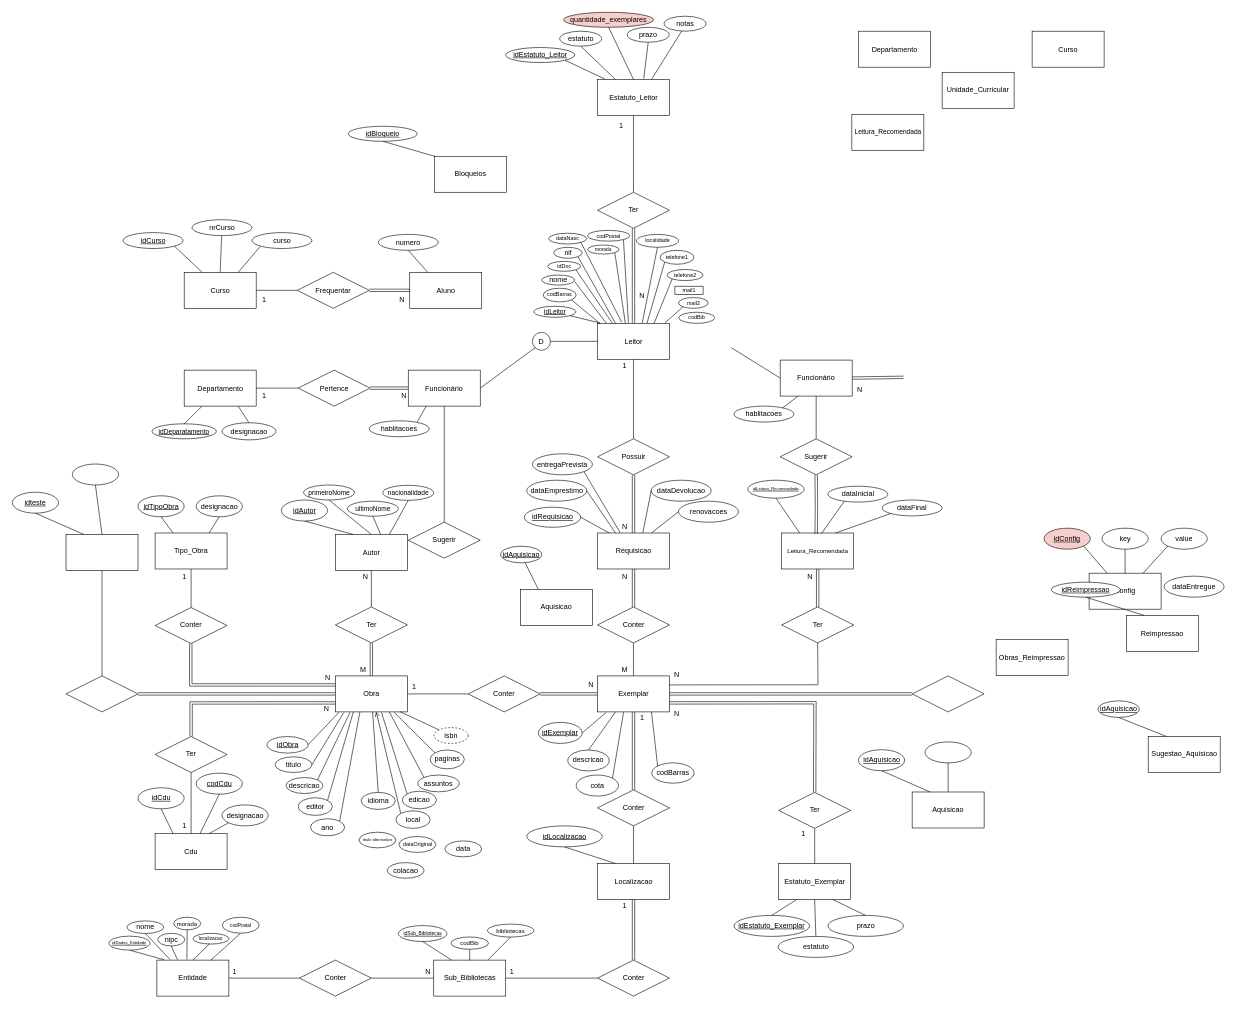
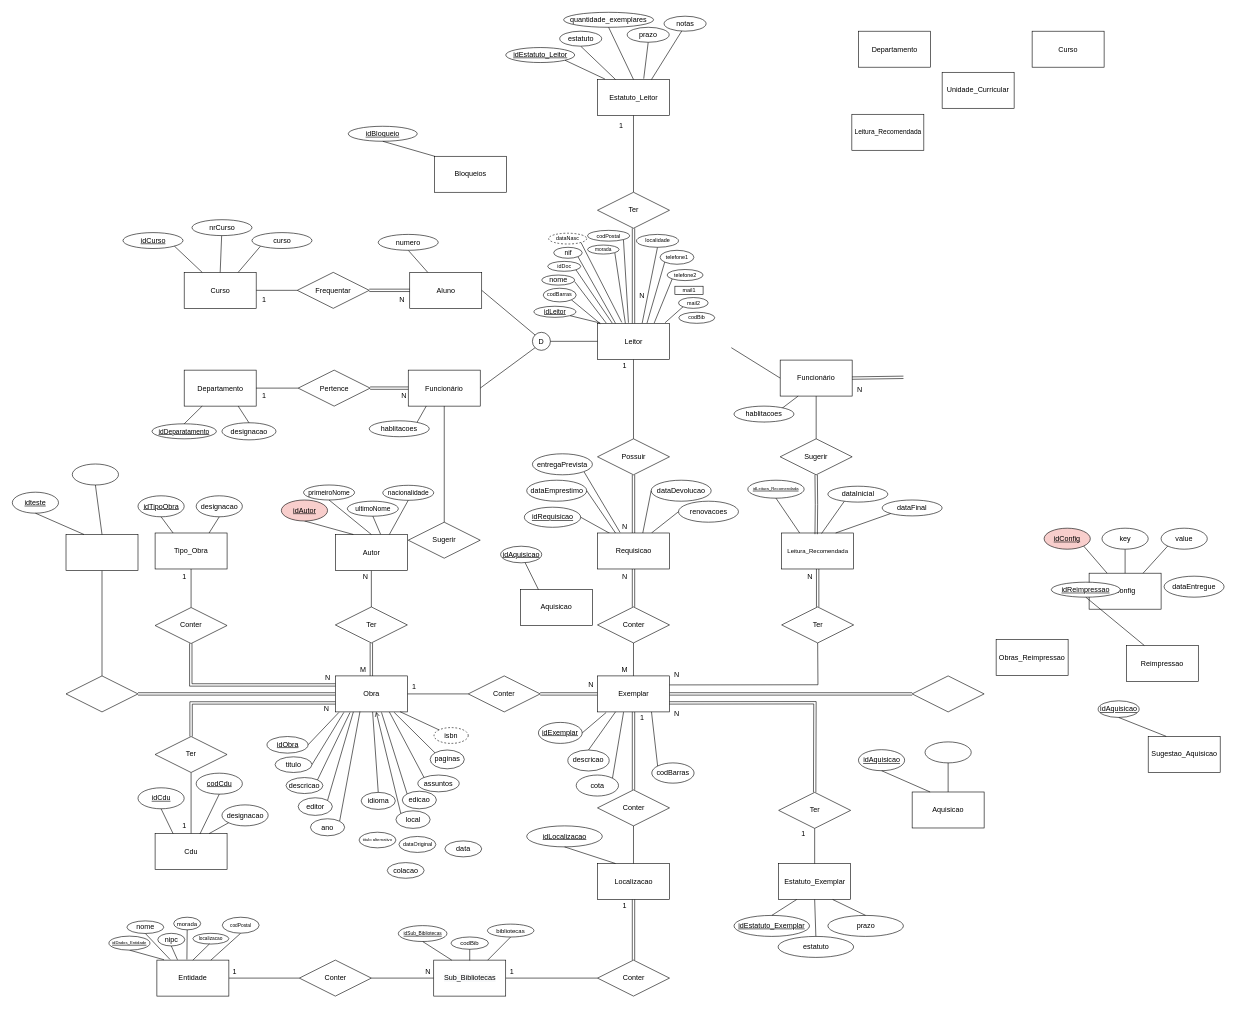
- <mxCell id="77" value="quantidade_exemplares" style="ellipse;whiteSpace=wrap;html=1;fillColor=#f8cecc;" parent="1" vertex="1"><mxGeometry x="939" y="20" width="150" height="25" as="geometry" /></mxCell>
+ <mxCell id="77" value="quantidade_exemplares" style="ellipse;whiteSpace=wrap;html=1;" parent="1" vertex="1"><mxGeometry x="939" y="20" width="150" height="25" as="geometry" /></mxCell>
- <mxCell id="84" value="dataNasc" style="ellipse;whiteSpace=wrap;html=1;fontSize=9;" parent="1" vertex="1"><mxGeometry x="914" y="388.25" width="63.5" height="18" as="geometry" /></mxCell>
+ <mxCell id="84" value="dataNasc" style="ellipse;whiteSpace=wrap;html=1;fontSize=9;dashed=1;" parent="1" vertex="1"><mxGeometry x="914" y="388.25" width="63.5" height="18" as="geometry" /></mxCell>
+ <mxCell id="261" style="rounded=0;orthogonalLoop=1;jettySize=auto;html=1;endArrow=none;endFill=0;exitX=0;exitY=0;exitDx=0;exitDy=0;entryX=1;entryY=0.5;entryDx=0;entryDy=0;" edge="1" parent="1" source="258" target="260"><mxGeometry relative="1" as="geometry"><mxPoint x="1309.5" y="498" as="targetPoint" /><mxPoint x="1228.607" y="567.893" as="sourcePoint" /></mxGeometry></mxCell>
- <mxCell id="110" value="idAutor" style="ellipse;whiteSpace=wrap;html=1;fontStyle=4" parent="1" vertex="1"><mxGeometry x="468.5" y="833" width="77" height="35" as="geometry" /></mxCell>
+ <mxCell id="110" value="idAutor" style="ellipse;whiteSpace=wrap;html=1;fontStyle=4;fillColor=#f8cecc;" parent="1" vertex="1"><mxGeometry x="468.5" y="833" width="77" height="35" as="geometry" /></mxCell>
- <mxCell id="250" value="Reimpressao" style="rounded=0;whiteSpace=wrap;html=1;aspect=fixed;" parent="249" vertex="1"><mxGeometry x="217" y="65.5" width="120" height="60" as="geometry" /></mxCell>
+ <mxCell id="250" value="Reimpressao" style="rounded=0;whiteSpace=wrap;html=1;aspect=fixed;" parent="249" vertex="1"><mxGeometry x="217" y="115.5" width="120" height="60" as="geometry" /></mxCell>
